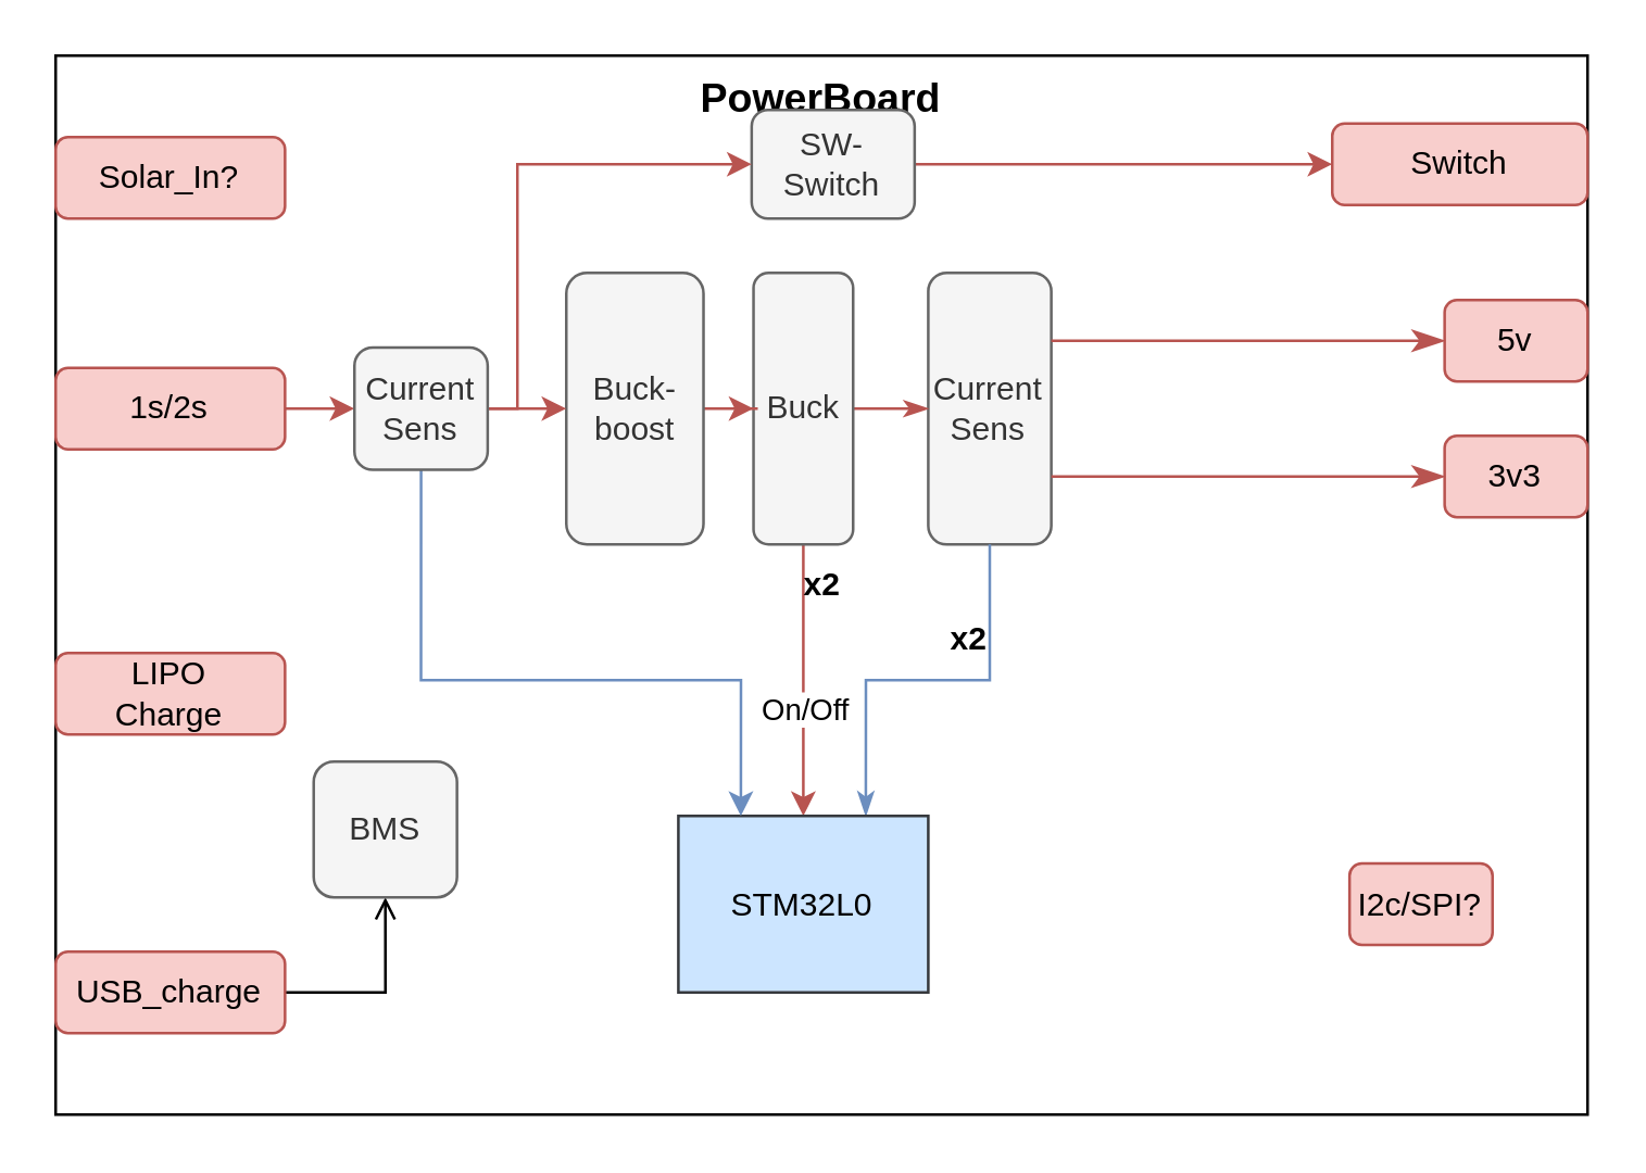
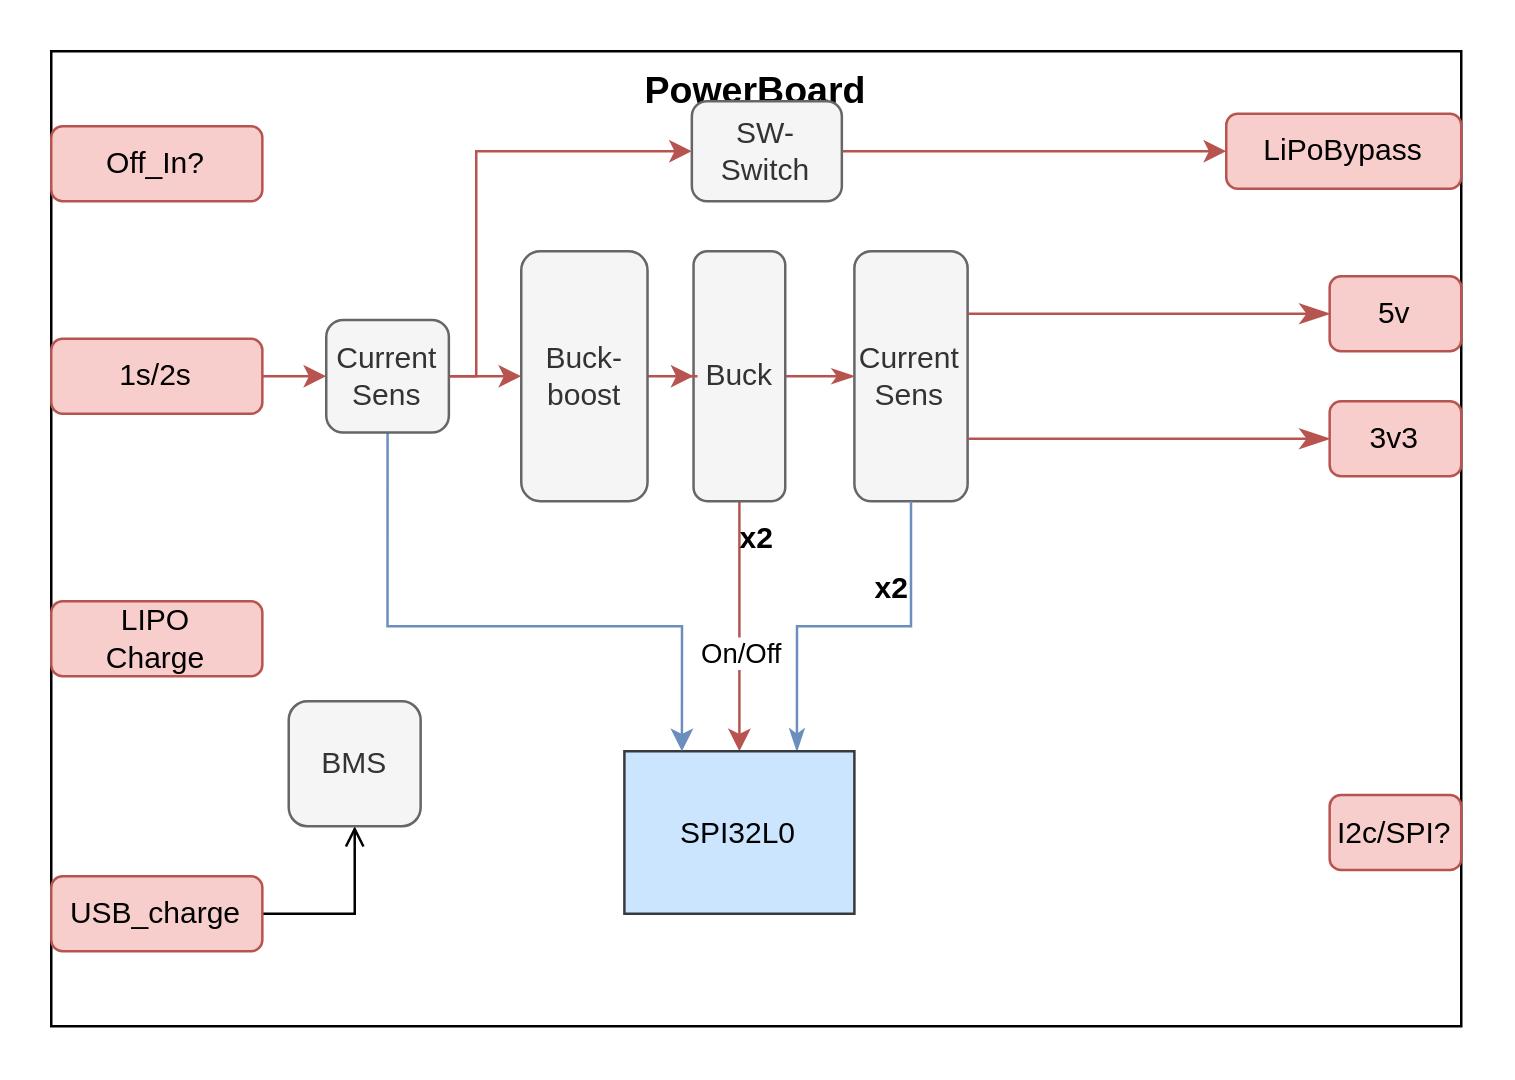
- <mxCell id="21" value="Switch" style="rounded=1;whiteSpace=wrap;html=1;fillColor=#f8cecc;strokeColor=#b85450;" parent="2" vertex="1"><mxGeometry x="470" y="25" width="94" height="30" as="geometry" /></mxCell>
+ <mxCell id="21" value="LiPoBypass" style="rounded=1;whiteSpace=wrap;html=1;fillColor=#f8cecc;strokeColor=#b85450;" parent="2" vertex="1"><mxGeometry x="470" y="25" width="94" height="30" as="geometry" /></mxCell>
- <mxCell id="26" value="Solar_In?" style="rounded=1;whiteSpace=wrap;html=1;fillColor=#f8cecc;strokeColor=#b85450;" parent="2" vertex="1"><mxGeometry y="30" width="84.435" height="30" as="geometry" /></mxCell>
+ <mxCell id="26" value="Off_In?" style="rounded=1;whiteSpace=wrap;html=1;fillColor=#f8cecc;strokeColor=#b85450;" parent="2" vertex="1"><mxGeometry y="30" width="84.435" height="30" as="geometry" /></mxCell>
- <mxCell id="32" value="I2c/SPI?" style="rounded=1;whiteSpace=wrap;html=1;fillColor=#f8cecc;strokeColor=#b85450;" vertex="1" parent="2"><mxGeometry x="476.36" y="297.5" width="52.64" height="30" as="geometry" /></mxCell>
+ <mxCell id="32" value="I2c/SPI?" style="rounded=1;whiteSpace=wrap;html=1;fillColor=#f8cecc;strokeColor=#b85450;" vertex="1" parent="2"><mxGeometry x="511.36" y="297.5" width="52.64" height="30" as="geometry" /></mxCell>
- <mxCell id="27" value="STM32L0" style="rounded=0;whiteSpace=wrap;html=1;fillColor=#cce5ff;strokeColor=#36393d;" vertex="1" parent="2"><mxGeometry x="229.26" y="280" width="92" height="65" as="geometry" /></mxCell>
+ <mxCell id="27" value="SPI32L0" style="rounded=0;whiteSpace=wrap;html=1;fillColor=#cce5ff;strokeColor=#36393d;" vertex="1" parent="2"><mxGeometry x="229.26" y="280" width="92" height="65" as="geometry" /></mxCell>
